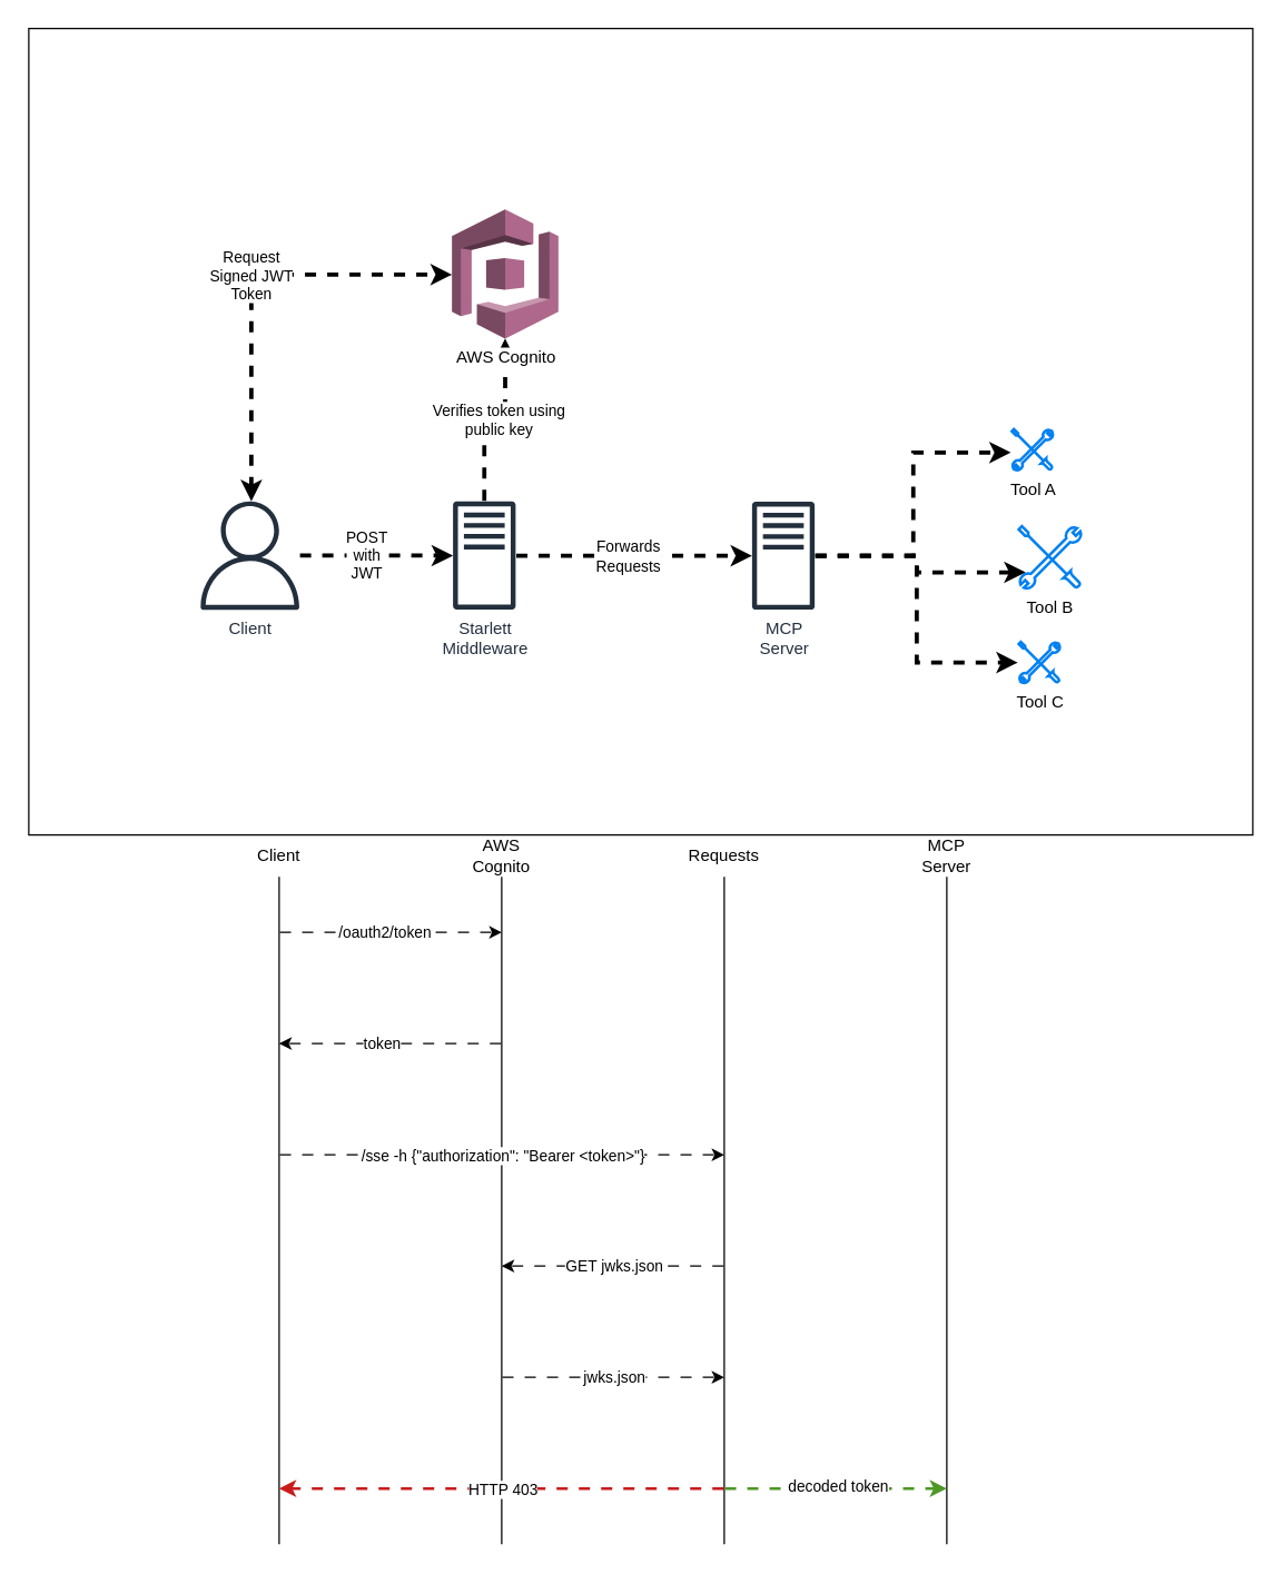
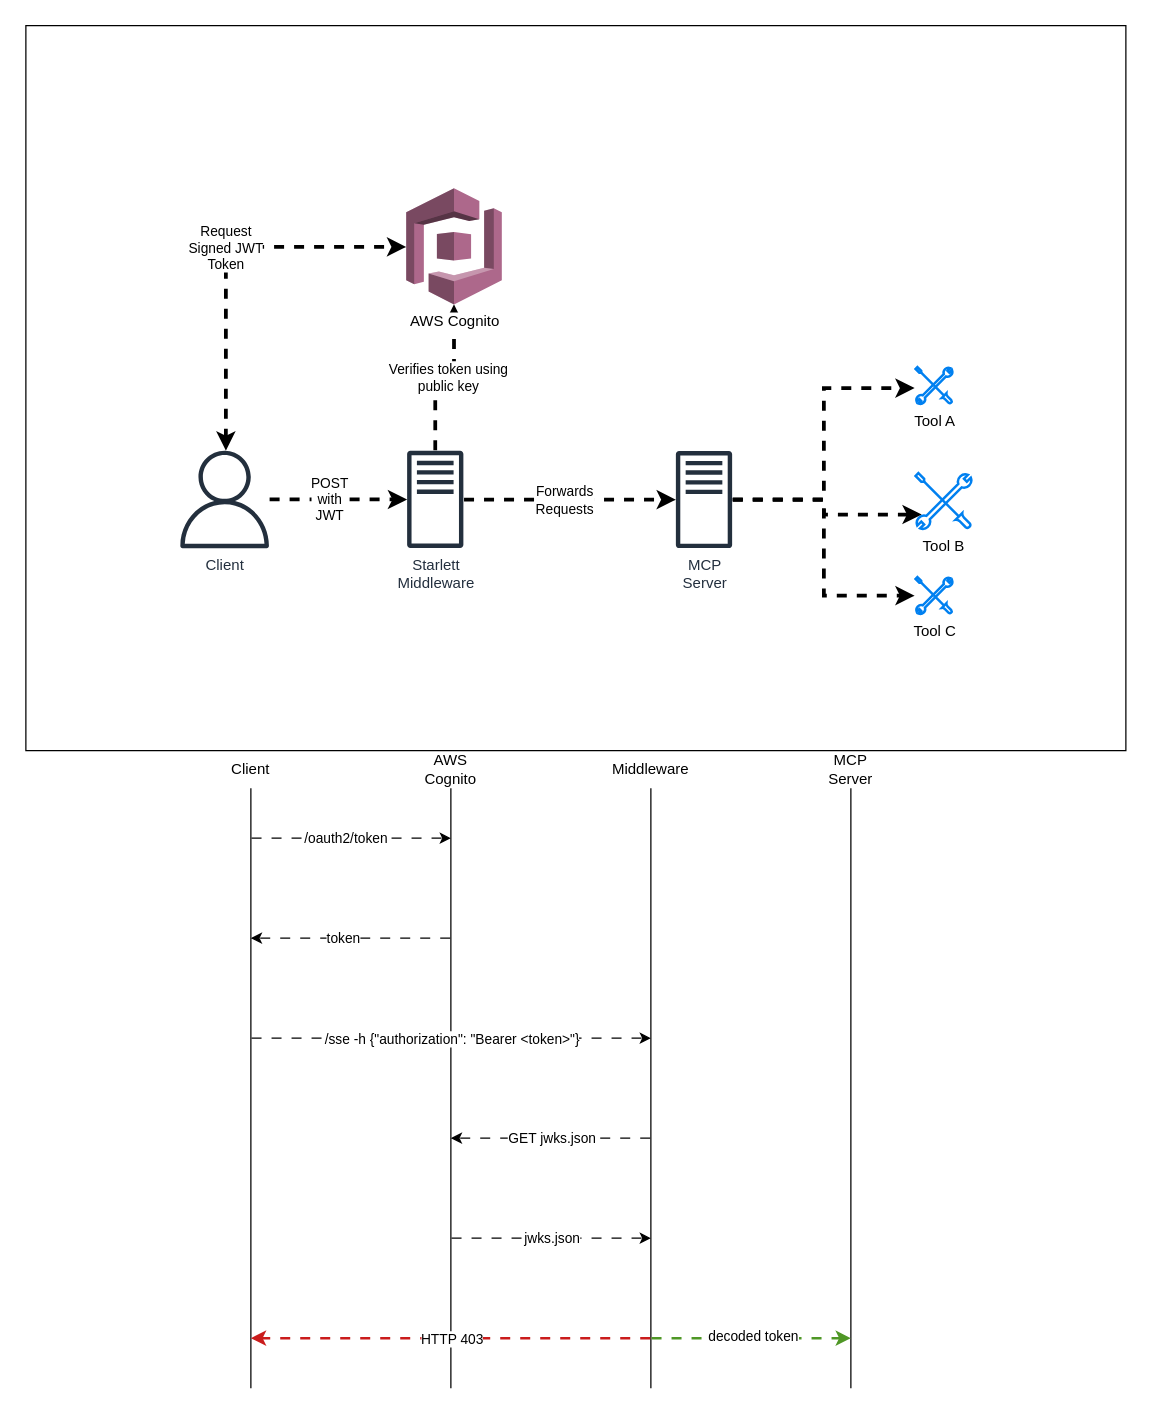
- <mxCell id="29" value="Tool A" style="html=1;verticalLabelPosition=bottom;align=center;labelBackgroundColor=#ffffff;verticalAlign=top;strokeWidth=2;strokeColor=#0080F0;shadow=0;dashed=0;shape=mxgraph.ios7.icons.tools;pointerEvents=1" vertex="1" parent="1"><mxGeometry x="726.75" y="308.15" width="29.7" height="29.7" as="geometry" /></mxCell>
+ <mxCell id="29" value="Tool A" style="html=1;verticalLabelPosition=bottom;align=center;labelBackgroundColor=#ffffff;verticalAlign=top;strokeWidth=2;strokeColor=#0080F0;shadow=0;dashed=0;shape=mxgraph.ios7.icons.tools;pointerEvents=1" vertex="1" parent="1"><mxGeometry x="731.75" y="293.15" width="29.7" height="29.7" as="geometry" /></mxCell>
- <mxCell id="6" value="Requests" style="text;html=1;align=center;verticalAlign=middle;whiteSpace=wrap;rounded=0;" parent="1" vertex="1"><mxGeometry x="490" y="600" width="60" height="30" as="geometry" /></mxCell>
+ <mxCell id="6" value="Middleware" style="text;html=1;align=center;verticalAlign=middle;whiteSpace=wrap;rounded=0;" parent="1" vertex="1"><mxGeometry x="490" y="600" width="60" height="30" as="geometry" /></mxCell>
